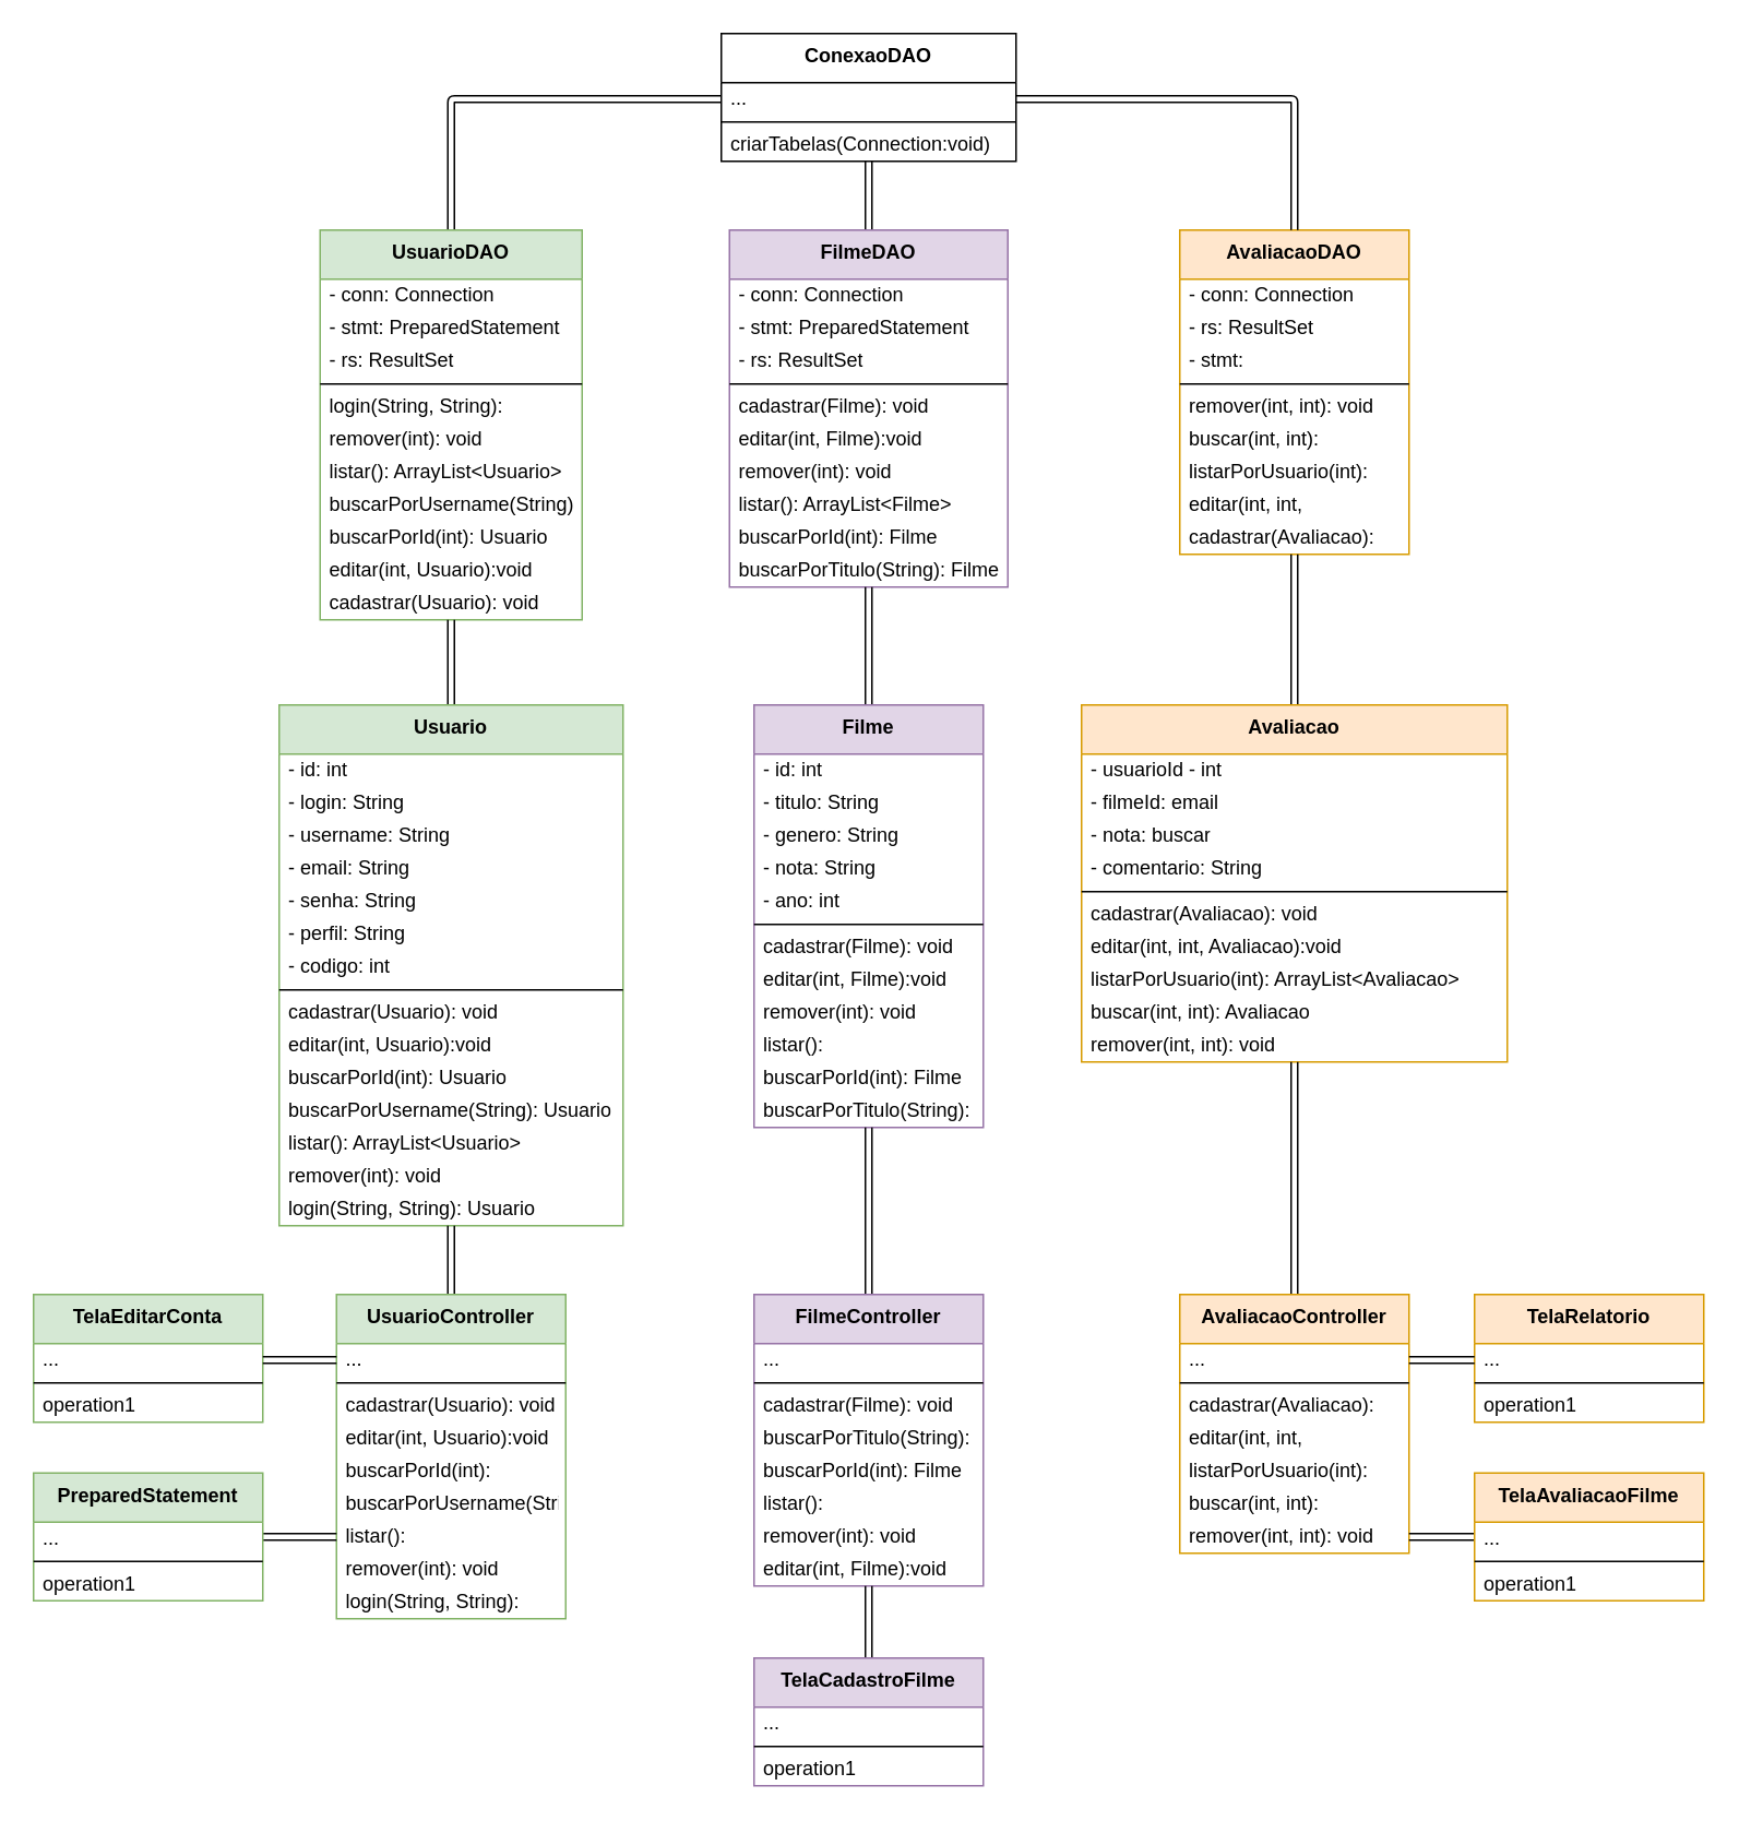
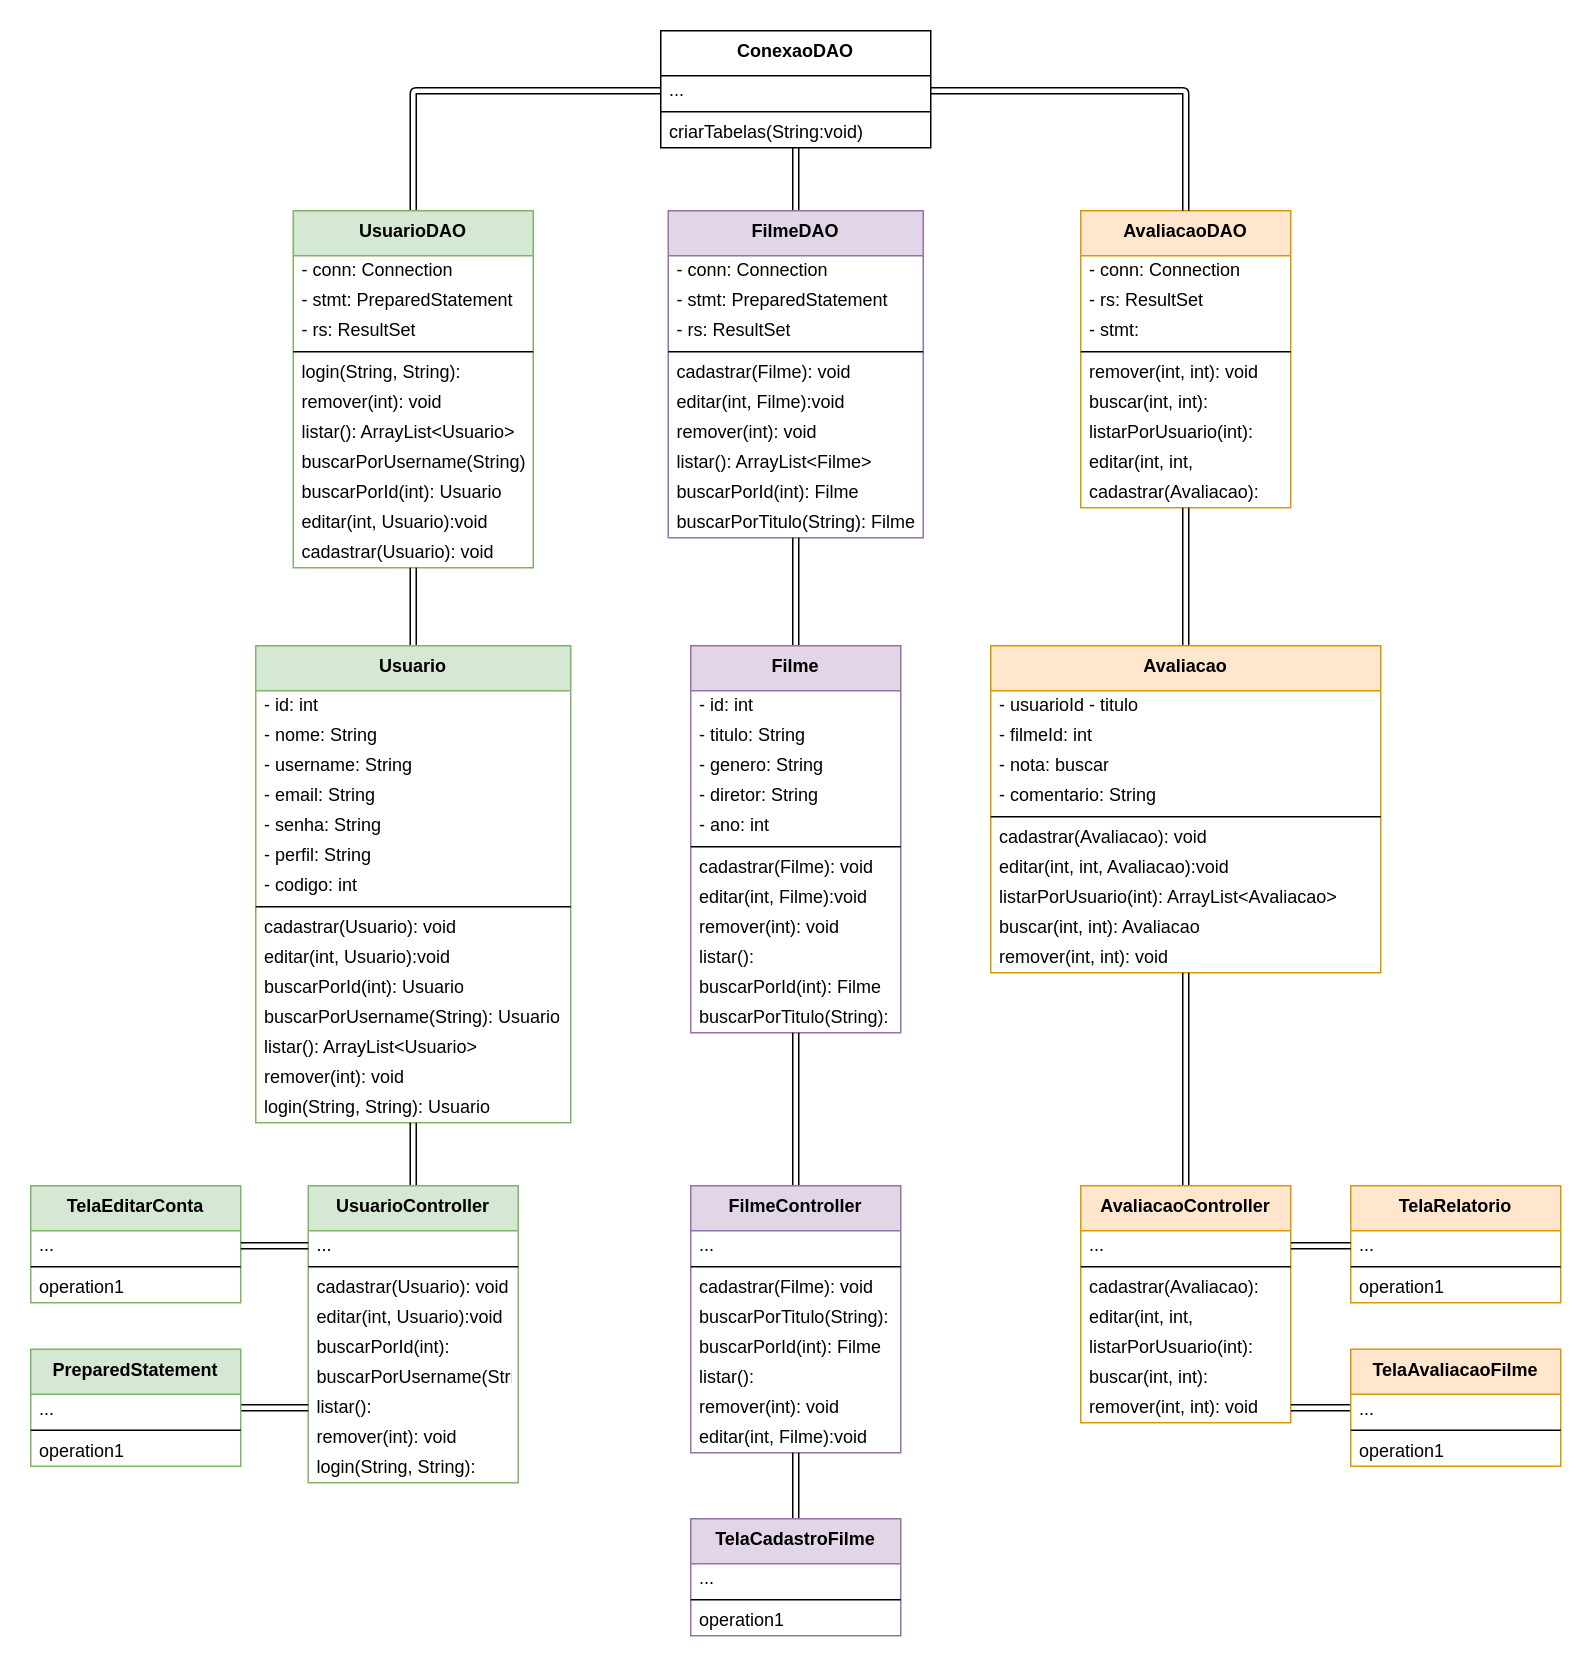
- <mxCell id="5" value="criarTabelas(Connection:void)" style="text;html=1;strokeColor=none;fillColor=none;align=left;verticalAlign=middle;spacingLeft=4;spacingRight=4;overflow=hidden;rotatable=0;points=[[0,0.5],[1,0.5]];portConstraint=eastwest;whiteSpace=wrap;" vertex="1" parent="2"><mxGeometry y="58" width="180" height="20" as="geometry" /></mxCell>
+ <mxCell id="5" value="criarTabelas(String:void)" style="text;html=1;strokeColor=none;fillColor=none;align=left;verticalAlign=middle;spacingLeft=4;spacingRight=4;overflow=hidden;rotatable=0;points=[[0,0.5],[1,0.5]];portConstraint=eastwest;whiteSpace=wrap;" vertex="1" parent="2"><mxGeometry y="58" width="180" height="20" as="geometry" /></mxCell>
- <mxCell id="74" value="- usuarioId - int" style="text;html=1;strokeColor=none;fillColor=none;align=left;verticalAlign=middle;spacingLeft=4;spacingRight=4;overflow=hidden;rotatable=0;points=[[0,0.5],[1,0.5]];portConstraint=eastwest;whiteSpace=wrap;" parent="73" vertex="1"><mxGeometry y="30" width="260" height="20" as="geometry" /></mxCell>
+ <mxCell id="74" value="- usuarioId - titulo" style="text;html=1;strokeColor=none;fillColor=none;align=left;verticalAlign=middle;spacingLeft=4;spacingRight=4;overflow=hidden;rotatable=0;points=[[0,0.5],[1,0.5]];portConstraint=eastwest;whiteSpace=wrap;" parent="73" vertex="1"><mxGeometry y="30" width="260" height="20" as="geometry" /></mxCell>
- <mxCell id="44" value="- login: String" style="text;html=1;strokeColor=none;fillColor=none;align=left;verticalAlign=middle;spacingLeft=4;spacingRight=4;overflow=hidden;rotatable=0;points=[[0,0.5],[1,0.5]];portConstraint=eastwest;whiteSpace=wrap;" parent="42" vertex="1"><mxGeometry y="50" width="210" height="20" as="geometry" /></mxCell>
+ <mxCell id="44" value="- nome: String" style="text;html=1;strokeColor=none;fillColor=none;align=left;verticalAlign=middle;spacingLeft=4;spacingRight=4;overflow=hidden;rotatable=0;points=[[0,0.5],[1,0.5]];portConstraint=eastwest;whiteSpace=wrap;" parent="42" vertex="1"><mxGeometry y="50" width="210" height="20" as="geometry" /></mxCell>
- <mxCell id="75" value="- filmeId: email" style="text;html=1;strokeColor=none;fillColor=none;align=left;verticalAlign=middle;spacingLeft=4;spacingRight=4;overflow=hidden;rotatable=0;points=[[0,0.5],[1,0.5]];portConstraint=eastwest;whiteSpace=wrap;" parent="73" vertex="1"><mxGeometry y="50" width="260" height="20" as="geometry" /></mxCell>
+ <mxCell id="75" value="- filmeId: int" style="text;html=1;strokeColor=none;fillColor=none;align=left;verticalAlign=middle;spacingLeft=4;spacingRight=4;overflow=hidden;rotatable=0;points=[[0,0.5],[1,0.5]];portConstraint=eastwest;whiteSpace=wrap;" parent="73" vertex="1"><mxGeometry y="50" width="260" height="20" as="geometry" /></mxCell>
- <mxCell id="63" value="- nota: String" style="text;html=1;strokeColor=none;fillColor=none;align=left;verticalAlign=middle;spacingLeft=4;spacingRight=4;overflow=hidden;rotatable=0;points=[[0,0.5],[1,0.5]];portConstraint=eastwest;whiteSpace=wrap;" parent="59" vertex="1"><mxGeometry y="90" width="140" height="20" as="geometry" /></mxCell>
+ <mxCell id="63" value="- diretor: String" style="text;html=1;strokeColor=none;fillColor=none;align=left;verticalAlign=middle;spacingLeft=4;spacingRight=4;overflow=hidden;rotatable=0;points=[[0,0.5],[1,0.5]];portConstraint=eastwest;whiteSpace=wrap;" parent="59" vertex="1"><mxGeometry y="90" width="140" height="20" as="geometry" /></mxCell>
